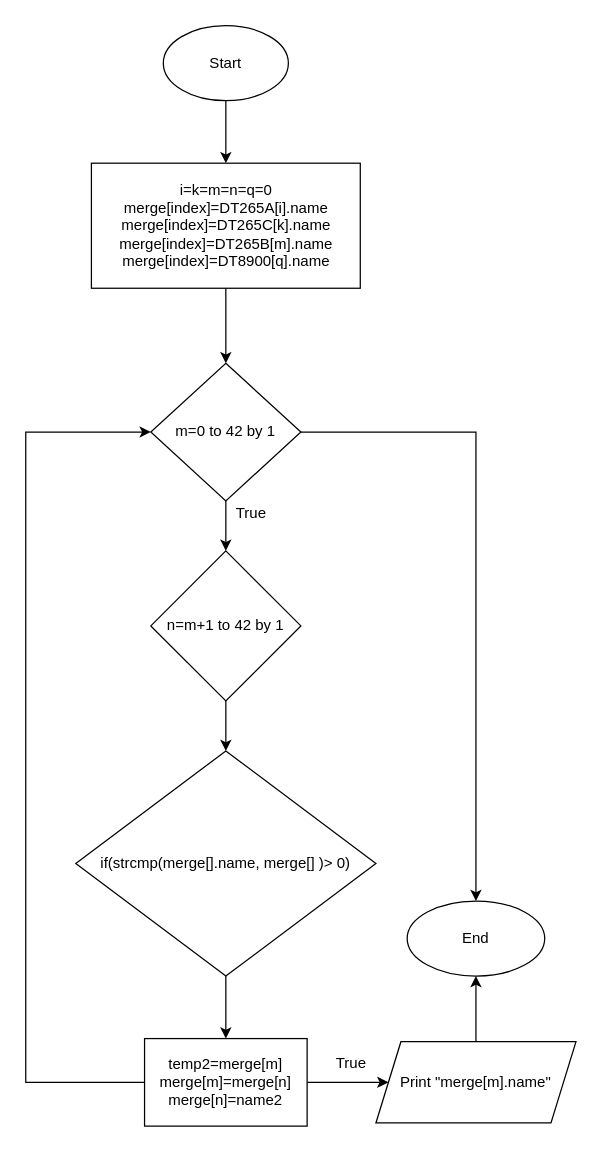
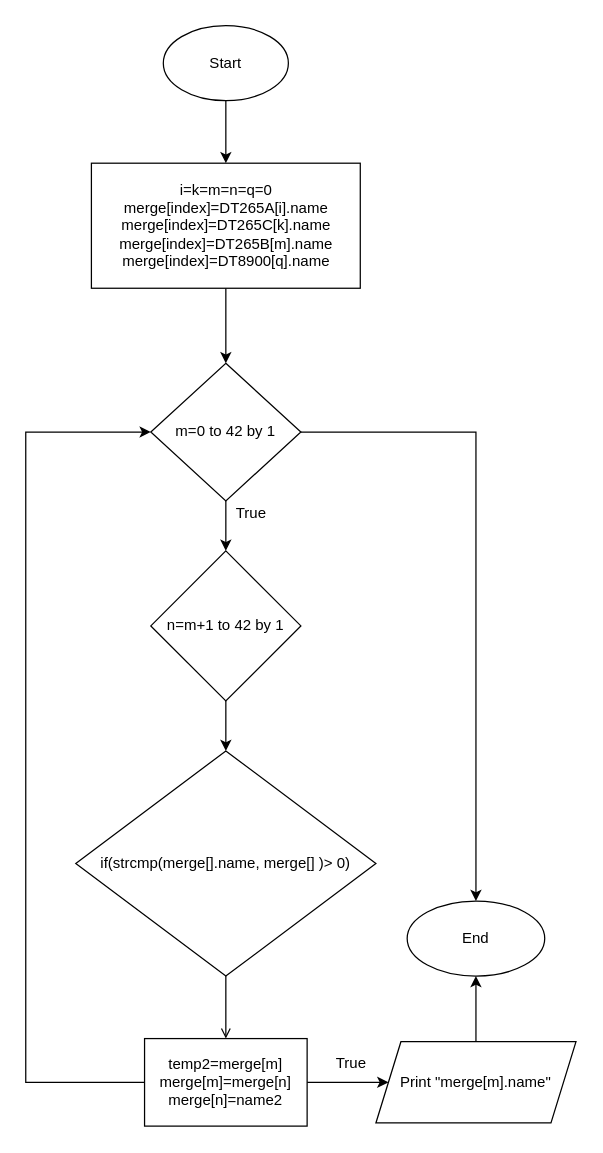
- <mxCell id="11" style="edgeStyle=orthogonalEdgeStyle;rounded=0;orthogonalLoop=1;jettySize=auto;html=1;exitX=0.5;exitY=1;exitDx=0;exitDy=0;entryX=0.5;entryY=0;entryDx=0;entryDy=0;" edge="1" parent="1" source="12" target="15"><mxGeometry relative="1" as="geometry" /></mxCell>
+ <mxCell id="11" style="edgeStyle=orthogonalEdgeStyle;rounded=0;orthogonalLoop=1;jettySize=auto;html=1;exitX=0.5;exitY=1;exitDx=0;exitDy=0;entryX=0.5;entryY=0;entryDx=0;entryDy=0;endArrow=open;" edge="1" parent="1" source="12" target="15"><mxGeometry relative="1" as="geometry" /></mxCell>
